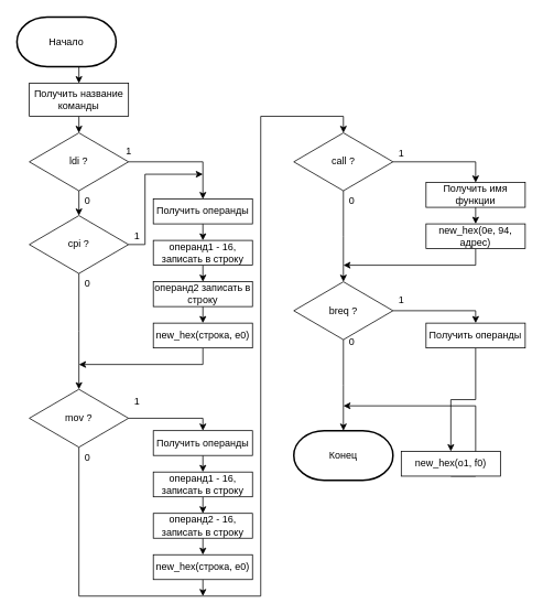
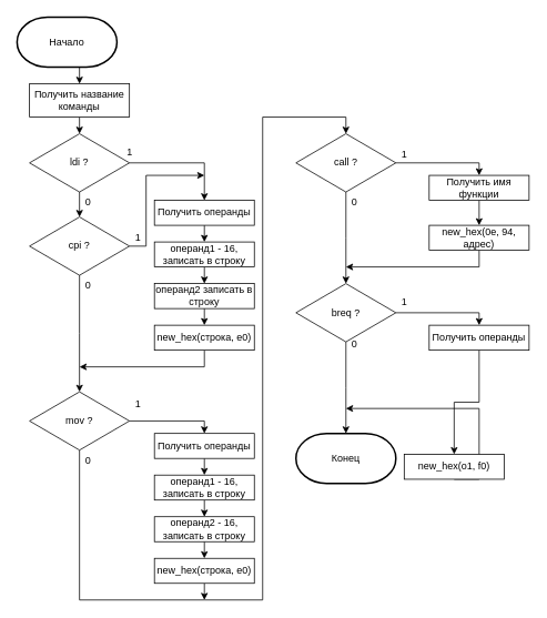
- <mxCell id="39" value="Получить имя функции" style="rounded=0;whiteSpace=wrap;html=1;" parent="1" vertex="1"><mxGeometry x="515" y="220" width="120" height="30" as="geometry" /></mxCell>
+ <mxCell id="39" value="Получить имя функции" style="rounded=0;whiteSpace=wrap;html=1;" parent="1" vertex="1"><mxGeometry x="515" y="210" width="120" height="30" as="geometry" /></mxCell>
